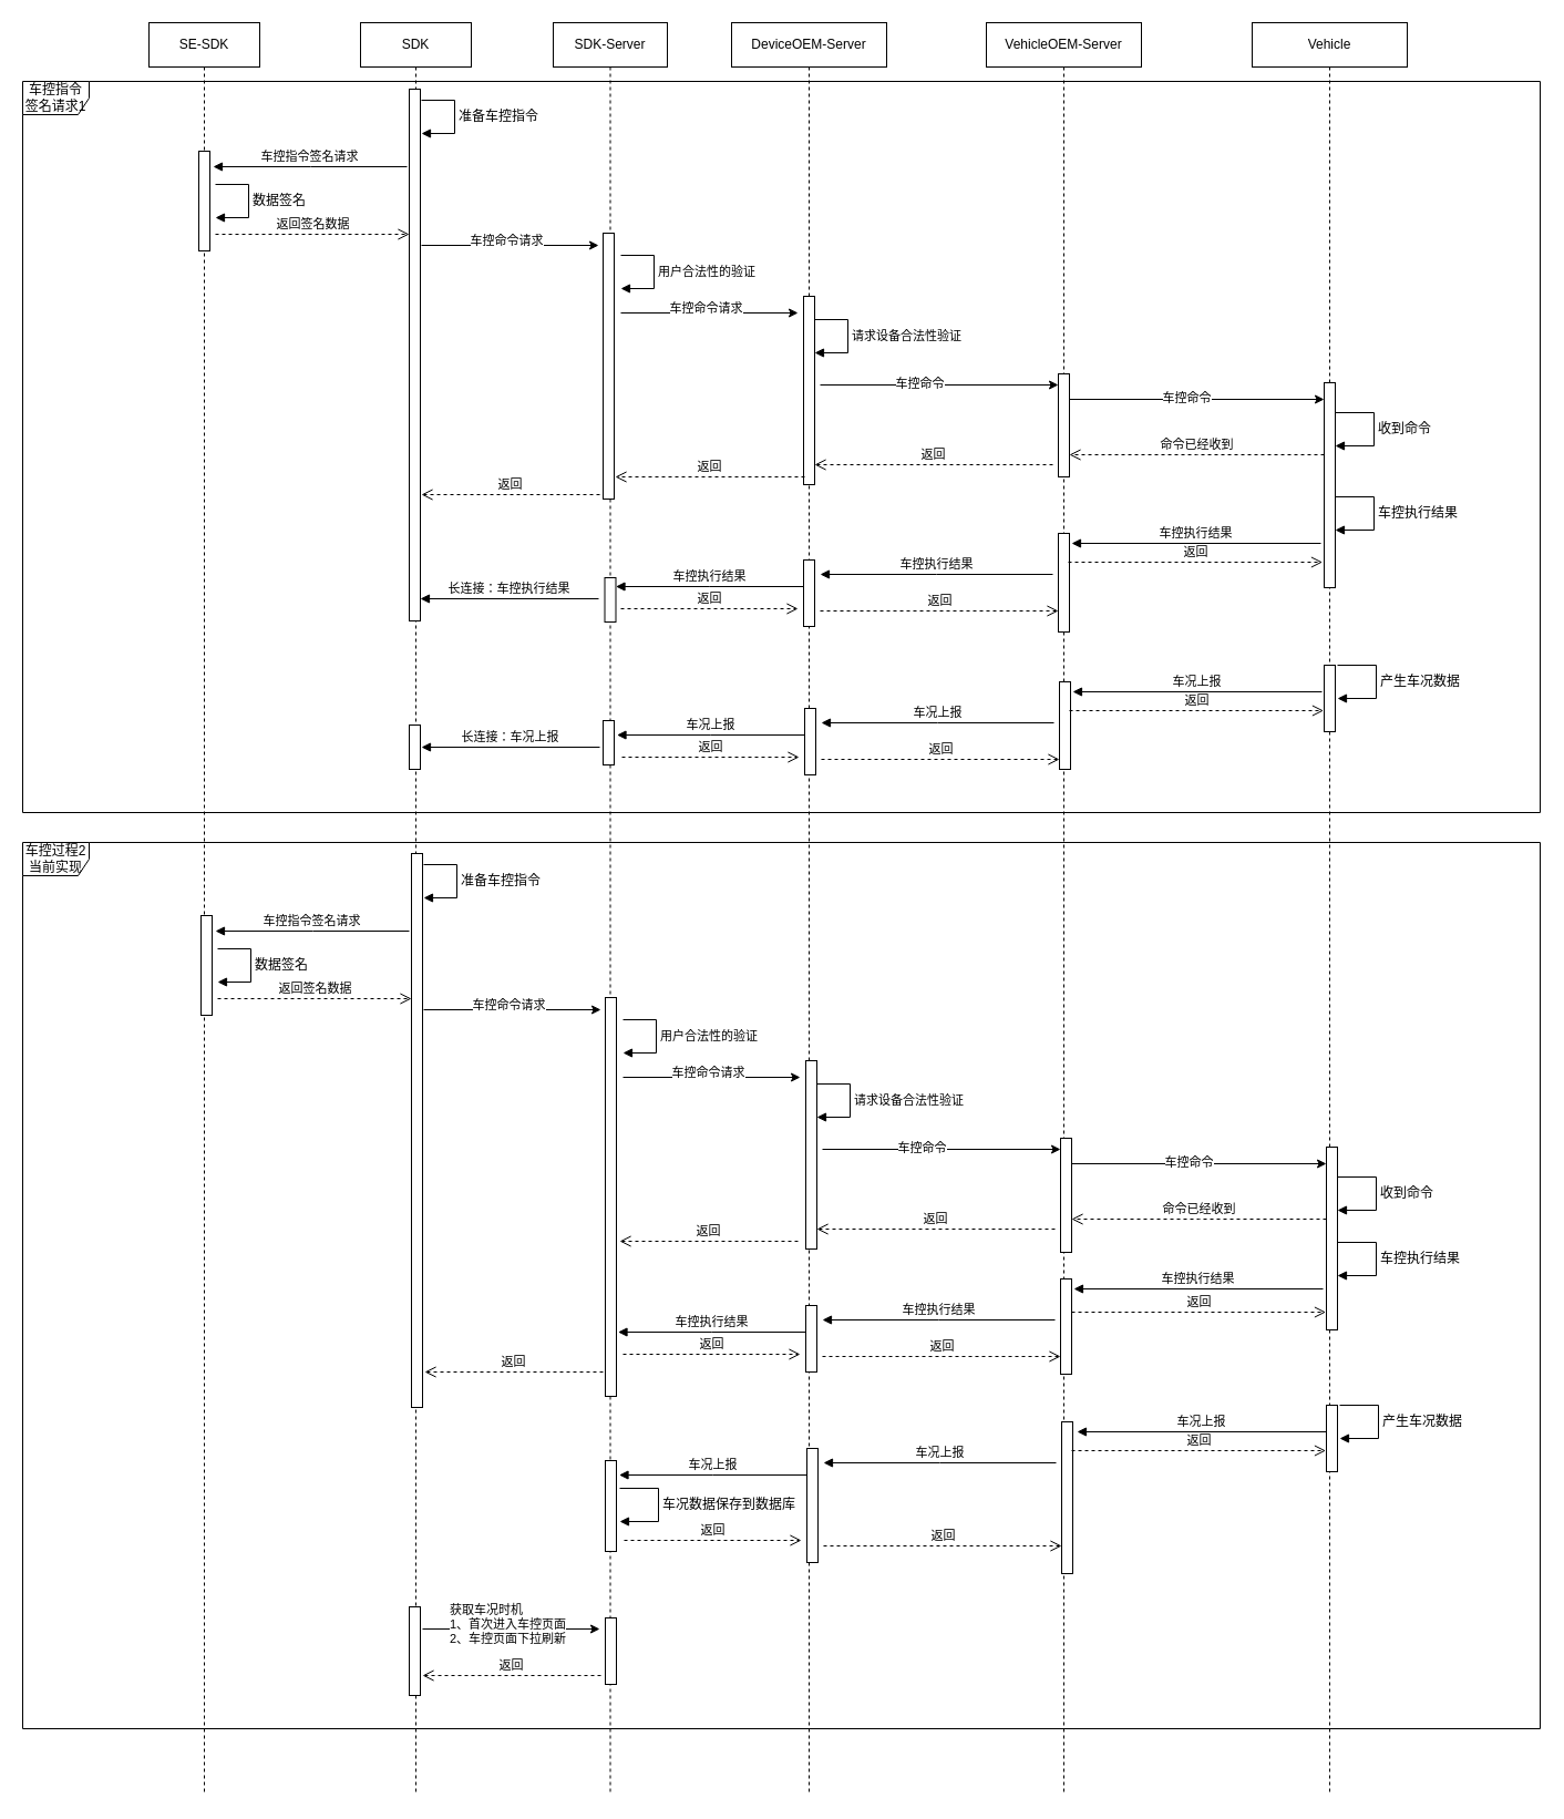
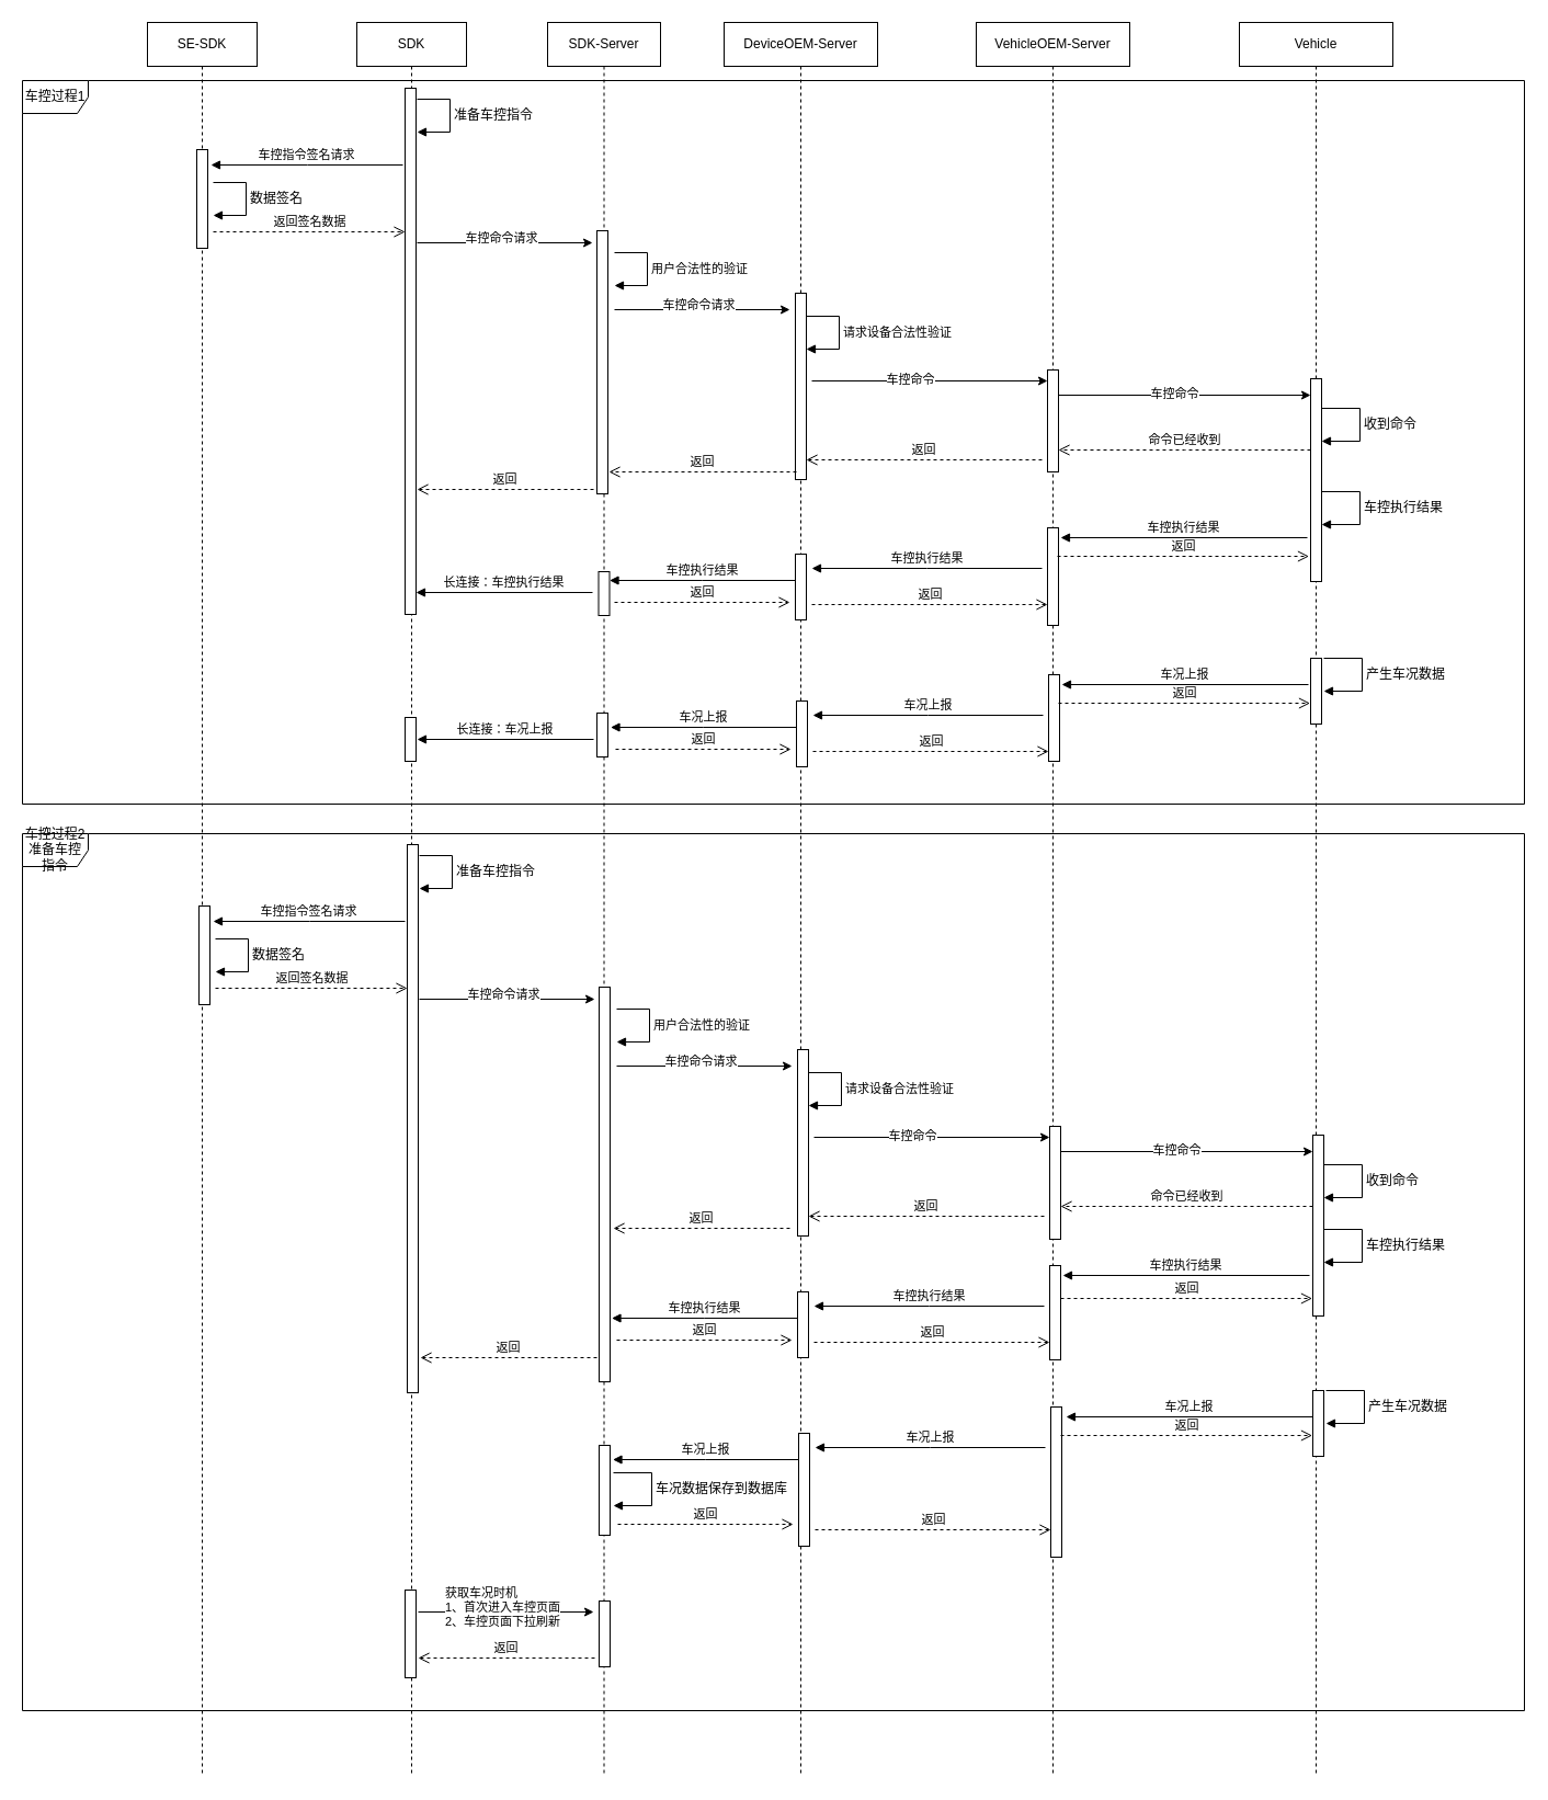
- <mxCell id="58" value="车控指令签名请求1" style="shape=umlFrame;whiteSpace=wrap;html=1;pointerEvents=0;sketch=0;strokeColor=default;align=center;verticalAlign=middle;fontFamily=Helvetica;fontSize=12;fontColor=default;fillColor=default;" vertex="1" parent="1"><mxGeometry x="20" y="73" width="1370" height="660" as="geometry" /></mxCell>
+ <mxCell id="58" value="车控过程1" style="shape=umlFrame;whiteSpace=wrap;html=1;pointerEvents=0;sketch=0;strokeColor=default;align=center;verticalAlign=middle;fontFamily=Helvetica;fontSize=12;fontColor=default;fillColor=default;" vertex="1" parent="1"><mxGeometry x="20" y="73" width="1370" height="660" as="geometry" /></mxCell>
- <mxCell id="108" value="车控过程2&lt;br&gt;当前实现" style="shape=umlFrame;whiteSpace=wrap;html=1;pointerEvents=0;sketch=0;strokeColor=default;align=center;verticalAlign=middle;fontFamily=Helvetica;fontSize=12;fontColor=default;fillColor=default;" vertex="1" parent="1"><mxGeometry x="20" y="760" width="1370" height="800" as="geometry" /></mxCell>
+ <mxCell id="108" value="车控过程2&lt;br&gt;准备车控指令" style="shape=umlFrame;whiteSpace=wrap;html=1;pointerEvents=0;sketch=0;strokeColor=default;align=center;verticalAlign=middle;fontFamily=Helvetica;fontSize=12;fontColor=default;fillColor=default;" vertex="1" parent="1"><mxGeometry x="20" y="760" width="1370" height="800" as="geometry" /></mxCell>
